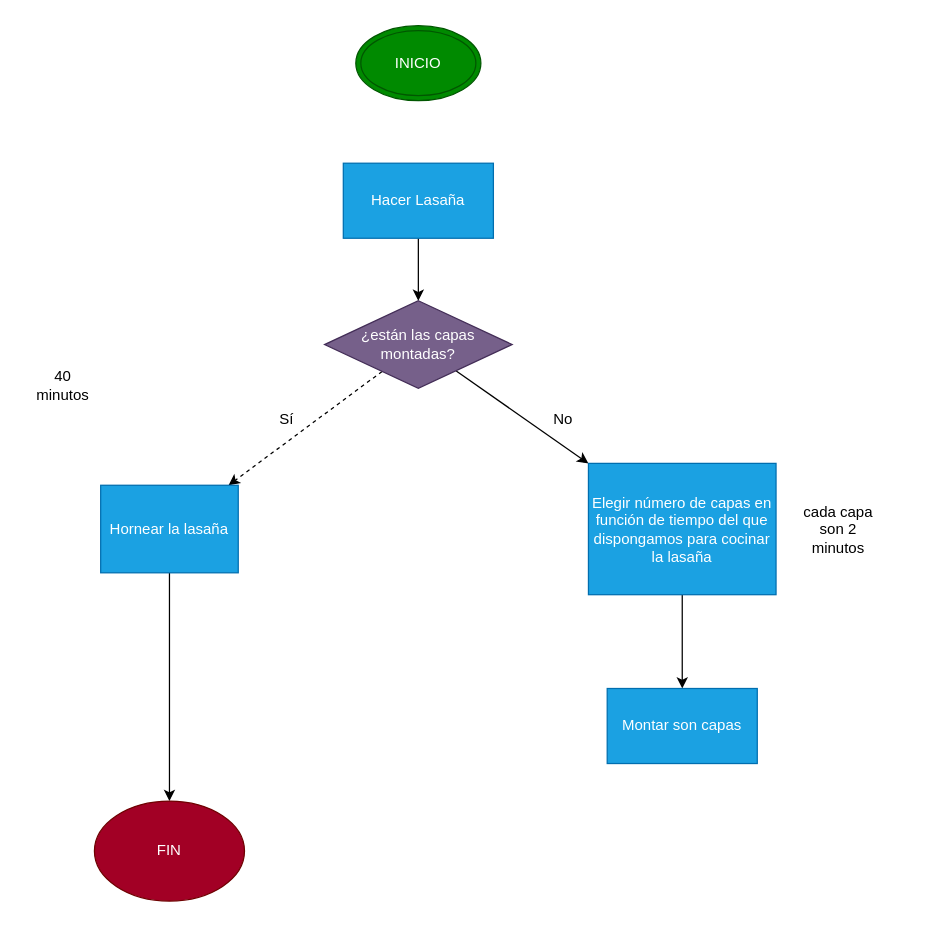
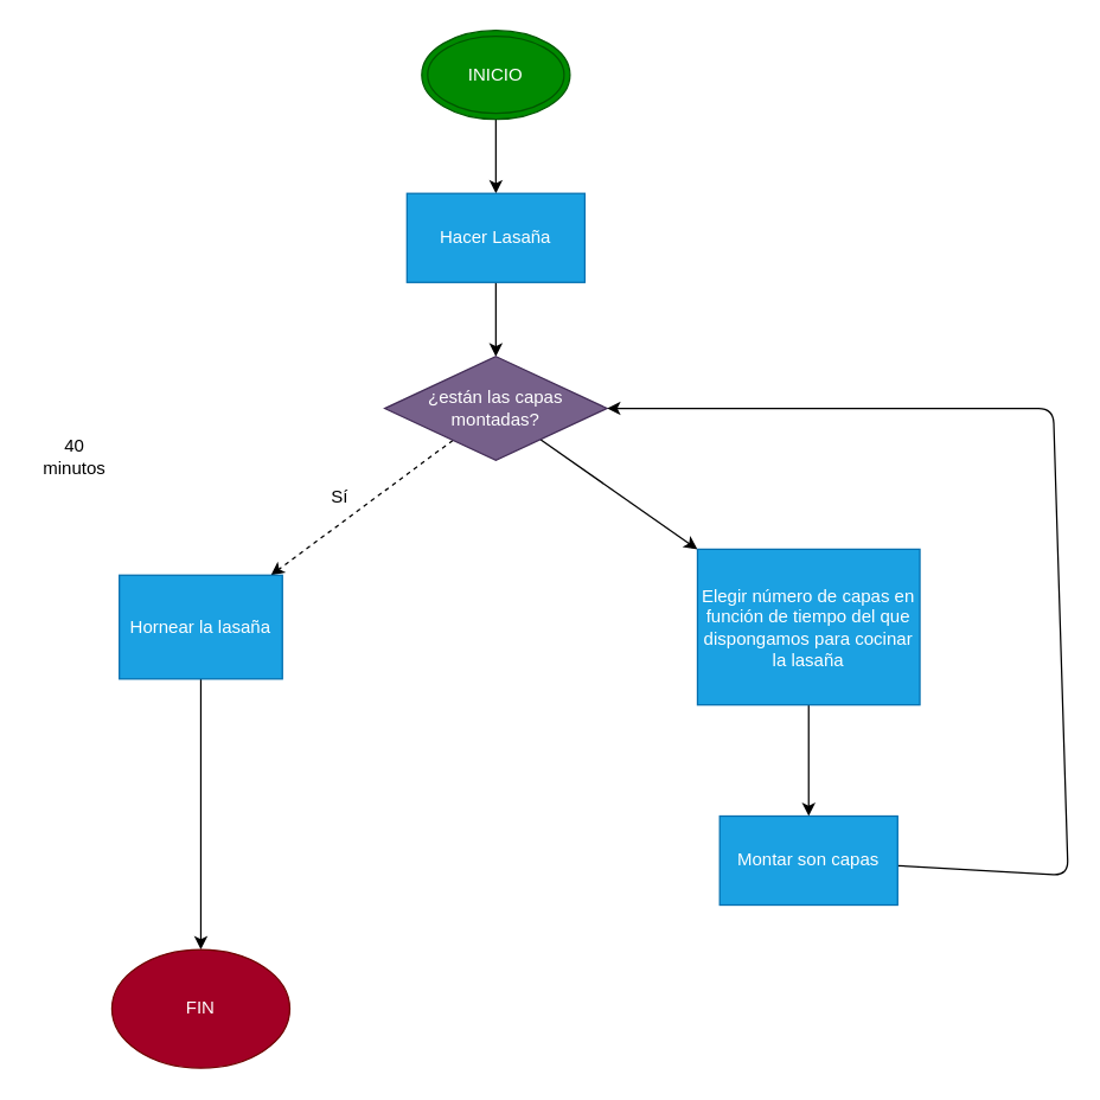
+ <mxCell id="2" style="edgeStyle=none;html=1;exitX=0.5;exitY=1;exitDx=0;exitDy=0;" edge="1" parent="1" source="3" target="5"><mxGeometry relative="1" as="geometry" /></mxCell>
- <mxCell id="14" value="No" style="text;html=1;strokeColor=none;fillColor=none;align=center;verticalAlign=middle;whiteSpace=wrap;rounded=0;" vertex="1" parent="1"><mxGeometry x="420" y="320" width="60" height="30" as="geometry" /></mxCell>
+ <mxCell id="17" style="edgeStyle=none;html=1;entryX=1;entryY=0.5;entryDx=0;entryDy=0;" edge="1" parent="1" source="18" target="8"><mxGeometry relative="1" as="geometry"><mxPoint x="690" y="580" as="targetPoint" /><Array as="points"><mxPoint x="720" y="590" /><mxPoint x="710" y="275" /></Array></mxGeometry></mxCell>
- <mxCell id="15" value="cada capa son 2 minutos" style="text;html=1;strokeColor=none;fillColor=none;align=center;verticalAlign=middle;whiteSpace=wrap;rounded=0;" vertex="1" parent="1"><mxGeometry x="640" y="408" width="60" height="30" as="geometry" /></mxCell>
